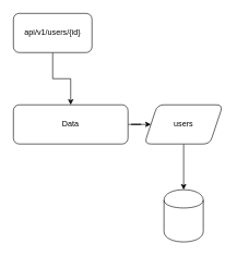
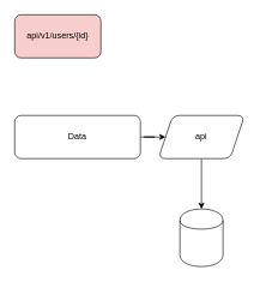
- <mxCell id="3" value="api/v1/users/{id}" style="rounded=1;whiteSpace=wrap;html=1;" vertex="1" parent="1"><mxGeometry x="20" y="20" width="120" height="60" as="geometry" /></mxCell>
+ <mxCell id="3" value="api/v1/users/{id}" style="rounded=1;whiteSpace=wrap;html=1;fillColor=#f8cecc;" vertex="1" parent="1"><mxGeometry x="20" y="20" width="120" height="60" as="geometry" /></mxCell>
- <mxCell id="2" value="" style="edgeStyle=orthogonalEdgeStyle;rounded=0;orthogonalLoop=1;jettySize=auto;html=1;" edge="1" parent="1" source="3" target="5"><mxGeometry relative="1" as="geometry" /></mxCell>
- <mxCell id="7" value="users" style="shape=parallelogram;perimeter=parallelogramPerimeter;whiteSpace=wrap;html=1;fixedSize=1;rounded=1;" vertex="1" parent="1"><mxGeometry x="220" y="160" width="120" height="60" as="geometry" /></mxCell>
+ <mxCell id="7" value="api" style="shape=parallelogram;perimeter=parallelogramPerimeter;whiteSpace=wrap;html=1;fixedSize=1;rounded=1;" vertex="1" parent="1"><mxGeometry x="220" y="160" width="120" height="60" as="geometry" /></mxCell>
